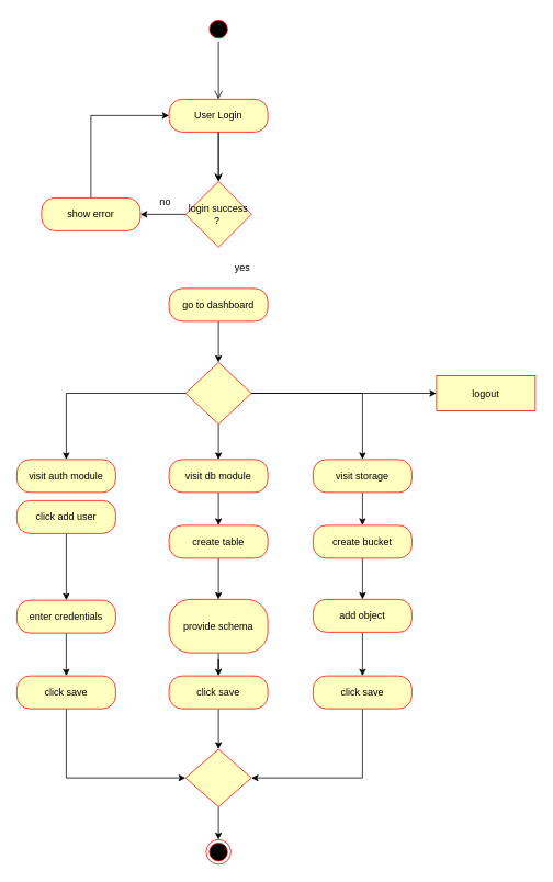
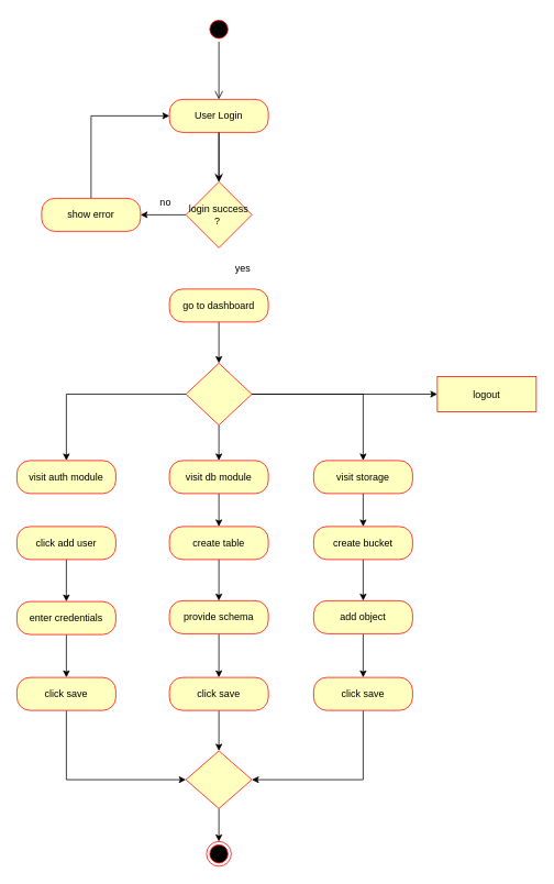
- <mxCell id="27" value="click add user" style="whiteSpace=wrap;html=1;fillColor=#ffffc0;strokeColor=#ff0000;fontColor=#000000;rounded=1;arcSize=40;" vertex="1" parent="1"><mxGeometry x="20" y="608" width="120" height="40" as="geometry" /></mxCell>
+ <mxCell id="27" value="click add user" style="whiteSpace=wrap;html=1;fillColor=#ffffc0;strokeColor=#ff0000;fontColor=#000000;rounded=1;arcSize=40;" vertex="1" parent="1"><mxGeometry x="20" y="638" width="120" height="40" as="geometry" /></mxCell>
- <mxCell id="35" value="provide schema" style="whiteSpace=wrap;html=1;fillColor=#ffffc0;strokeColor=#ff0000;fontColor=#000000;rounded=1;arcSize=40;" vertex="1" parent="1"><mxGeometry x="205" y="728" width="120" height="65" as="geometry" /></mxCell>
+ <mxCell id="35" value="provide schema" style="whiteSpace=wrap;html=1;fillColor=#ffffc0;strokeColor=#ff0000;fontColor=#000000;rounded=1;arcSize=40;" vertex="1" parent="1"><mxGeometry x="205" y="728" width="120" height="40" as="geometry" /></mxCell>
